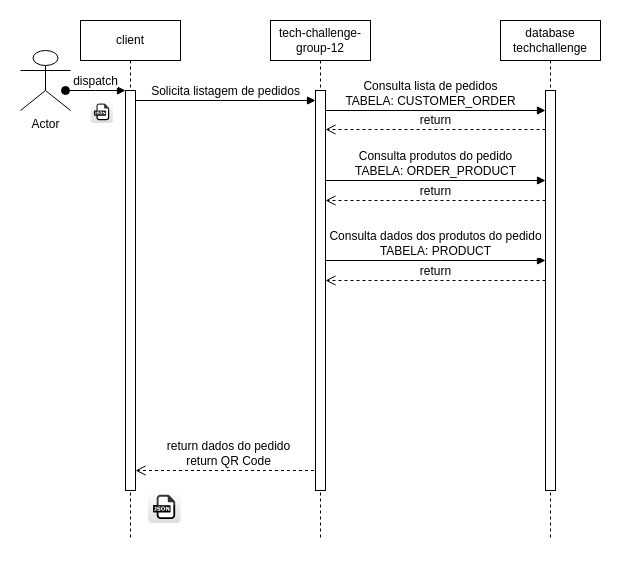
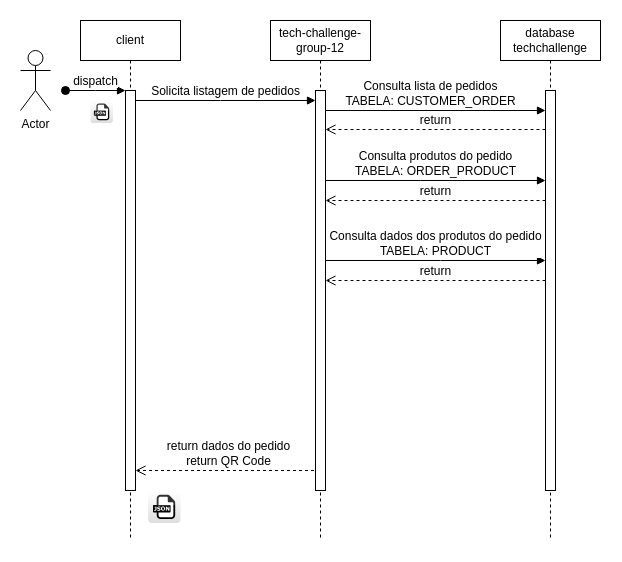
- <mxCell id="19" value="Actor" style="shape=umlActor;verticalLabelPosition=bottom;verticalAlign=top;html=1;outlineConnect=0;fontSize=12;" vertex="1" parent="1"><mxGeometry x="20" y="50" width="50" height="60" as="geometry" /></mxCell>
+ <mxCell id="19" value="Actor" style="shape=umlActor;verticalLabelPosition=bottom;verticalAlign=top;html=1;outlineConnect=0;fontSize=12;" vertex="1" parent="1"><mxGeometry x="20" y="50" width="30" height="60" as="geometry" /></mxCell>
